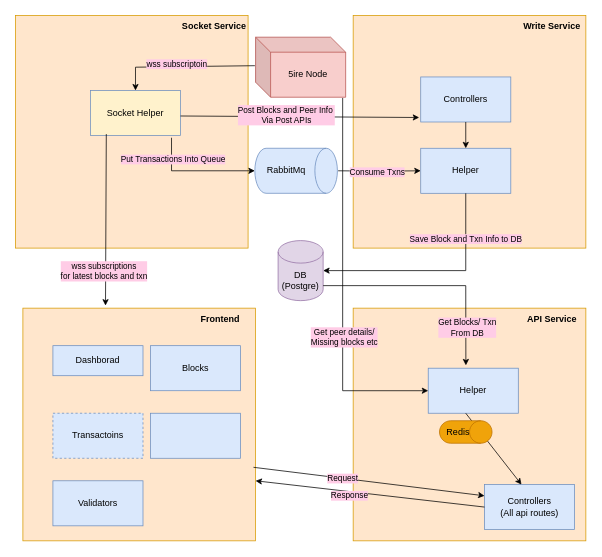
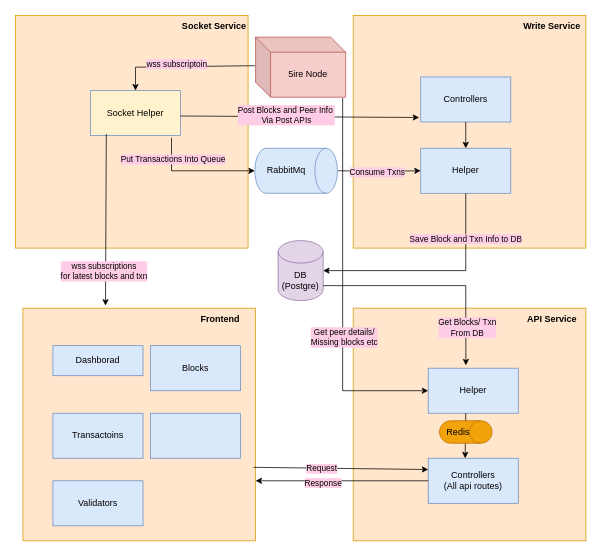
- <mxCell id="37" value="Transactoins" style="rounded=0;whiteSpace=wrap;html=1;fillColor=#dae8fc;strokeColor=#6c8ebf;dashed=1;" vertex="1" parent="1"><mxGeometry x="70" y="550" width="120" height="60" as="geometry" /></mxCell>
+ <mxCell id="37" value="Transactoins" style="rounded=0;whiteSpace=wrap;html=1;fillColor=#dae8fc;strokeColor=#6c8ebf;" vertex="1" parent="1"><mxGeometry x="70" y="550" width="120" height="60" as="geometry" /></mxCell>
- <mxCell id="29" value="Controllers&lt;br&gt;(All api routes)" style="rounded=0;whiteSpace=wrap;html=1;fillColor=#dae8fc;strokeColor=#6c8ebf;" vertex="1" parent="1"><mxGeometry x="645" y="645" width="120" height="60" as="geometry" /></mxCell>
+ <mxCell id="29" value="Controllers&lt;br&gt;(All api routes)" style="rounded=0;whiteSpace=wrap;html=1;fillColor=#dae8fc;strokeColor=#6c8ebf;" vertex="1" parent="1"><mxGeometry x="570" y="610" width="120" height="60" as="geometry" /></mxCell>
